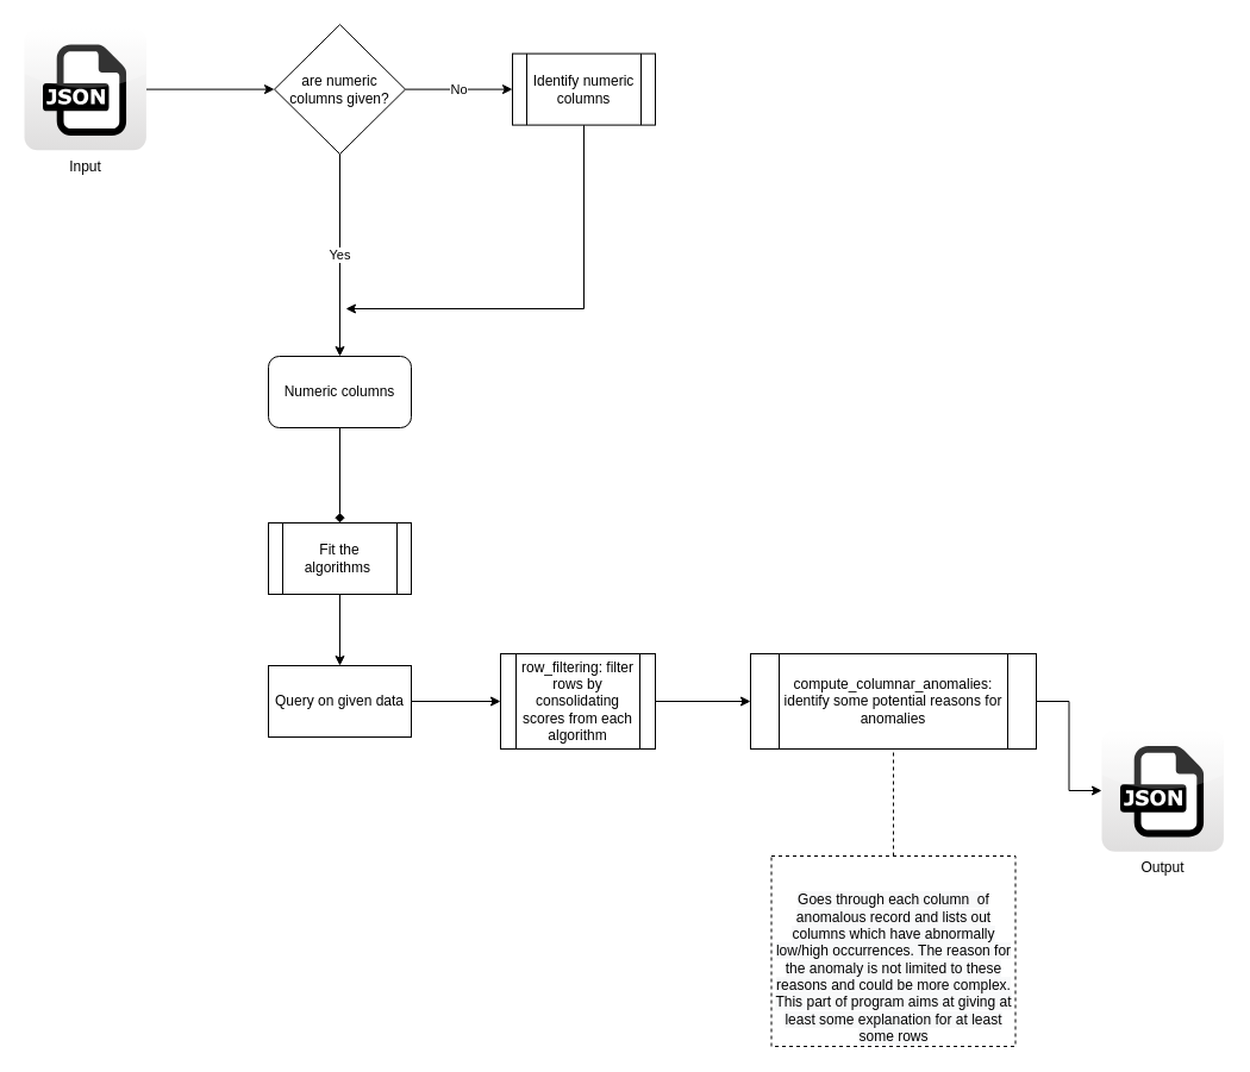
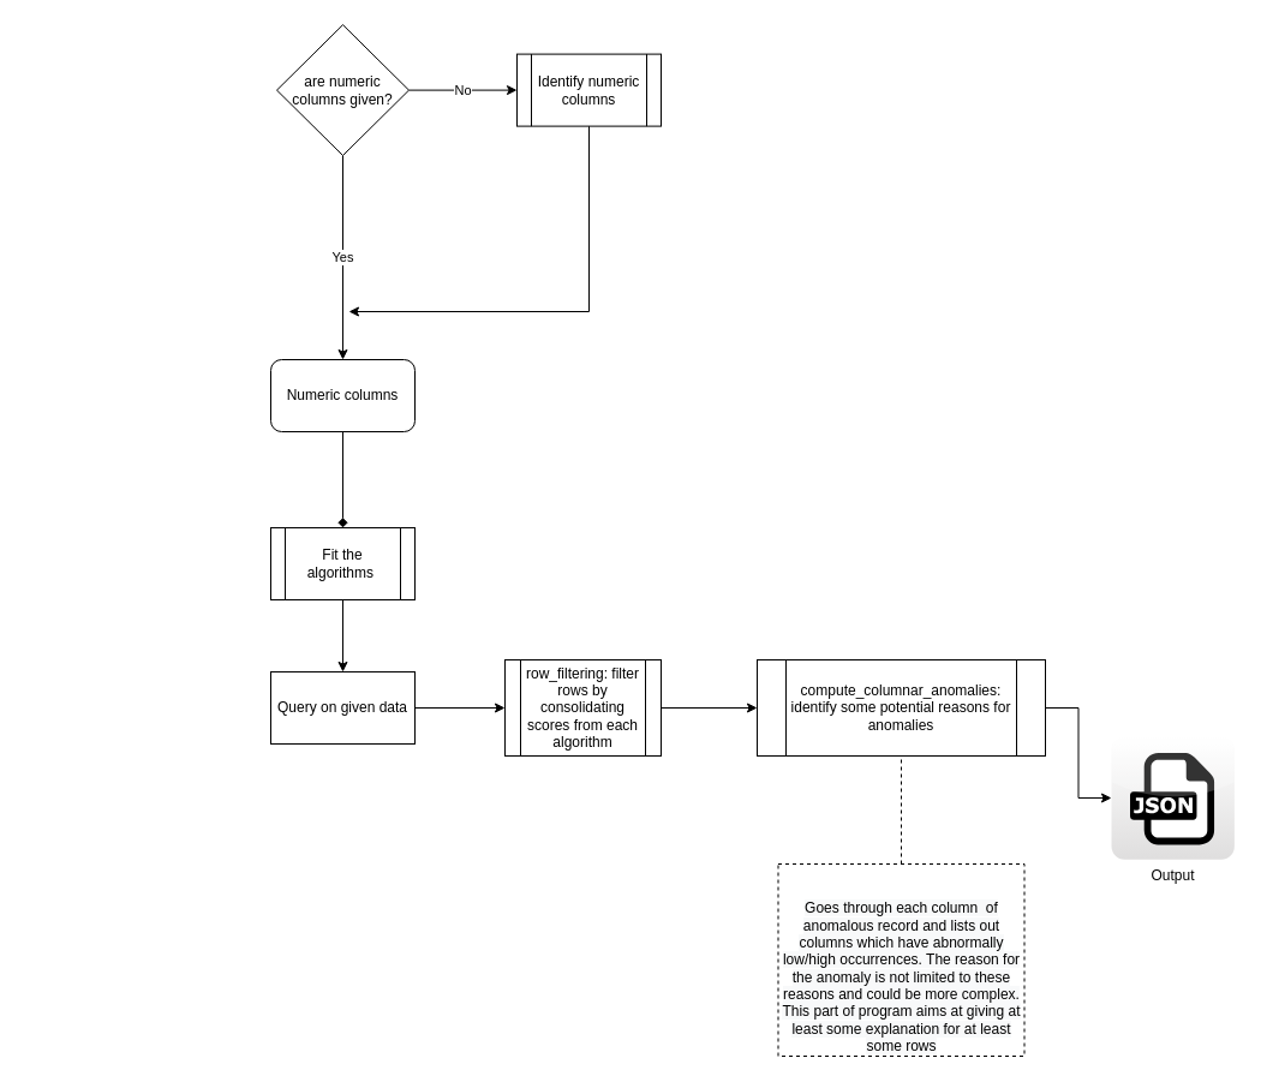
- <mxCell id="3" value="Input" style="dashed=0;outlineConnect=0;html=1;align=center;labelPosition=center;verticalLabelPosition=bottom;verticalAlign=top;shape=mxgraph.webicons.json;gradientColor=#DFDEDE" vertex="1" parent="1"><mxGeometry x="20" y="23.4" width="102.4" height="102.4" as="geometry" /></mxCell>
- <mxCell id="2" style="edgeStyle=orthogonalEdgeStyle;rounded=0;orthogonalLoop=1;jettySize=auto;html=1;entryX=0;entryY=0.5;entryDx=0;entryDy=0;" edge="1" parent="1" source="3" target="6"><mxGeometry relative="1" as="geometry" /></mxCell>
